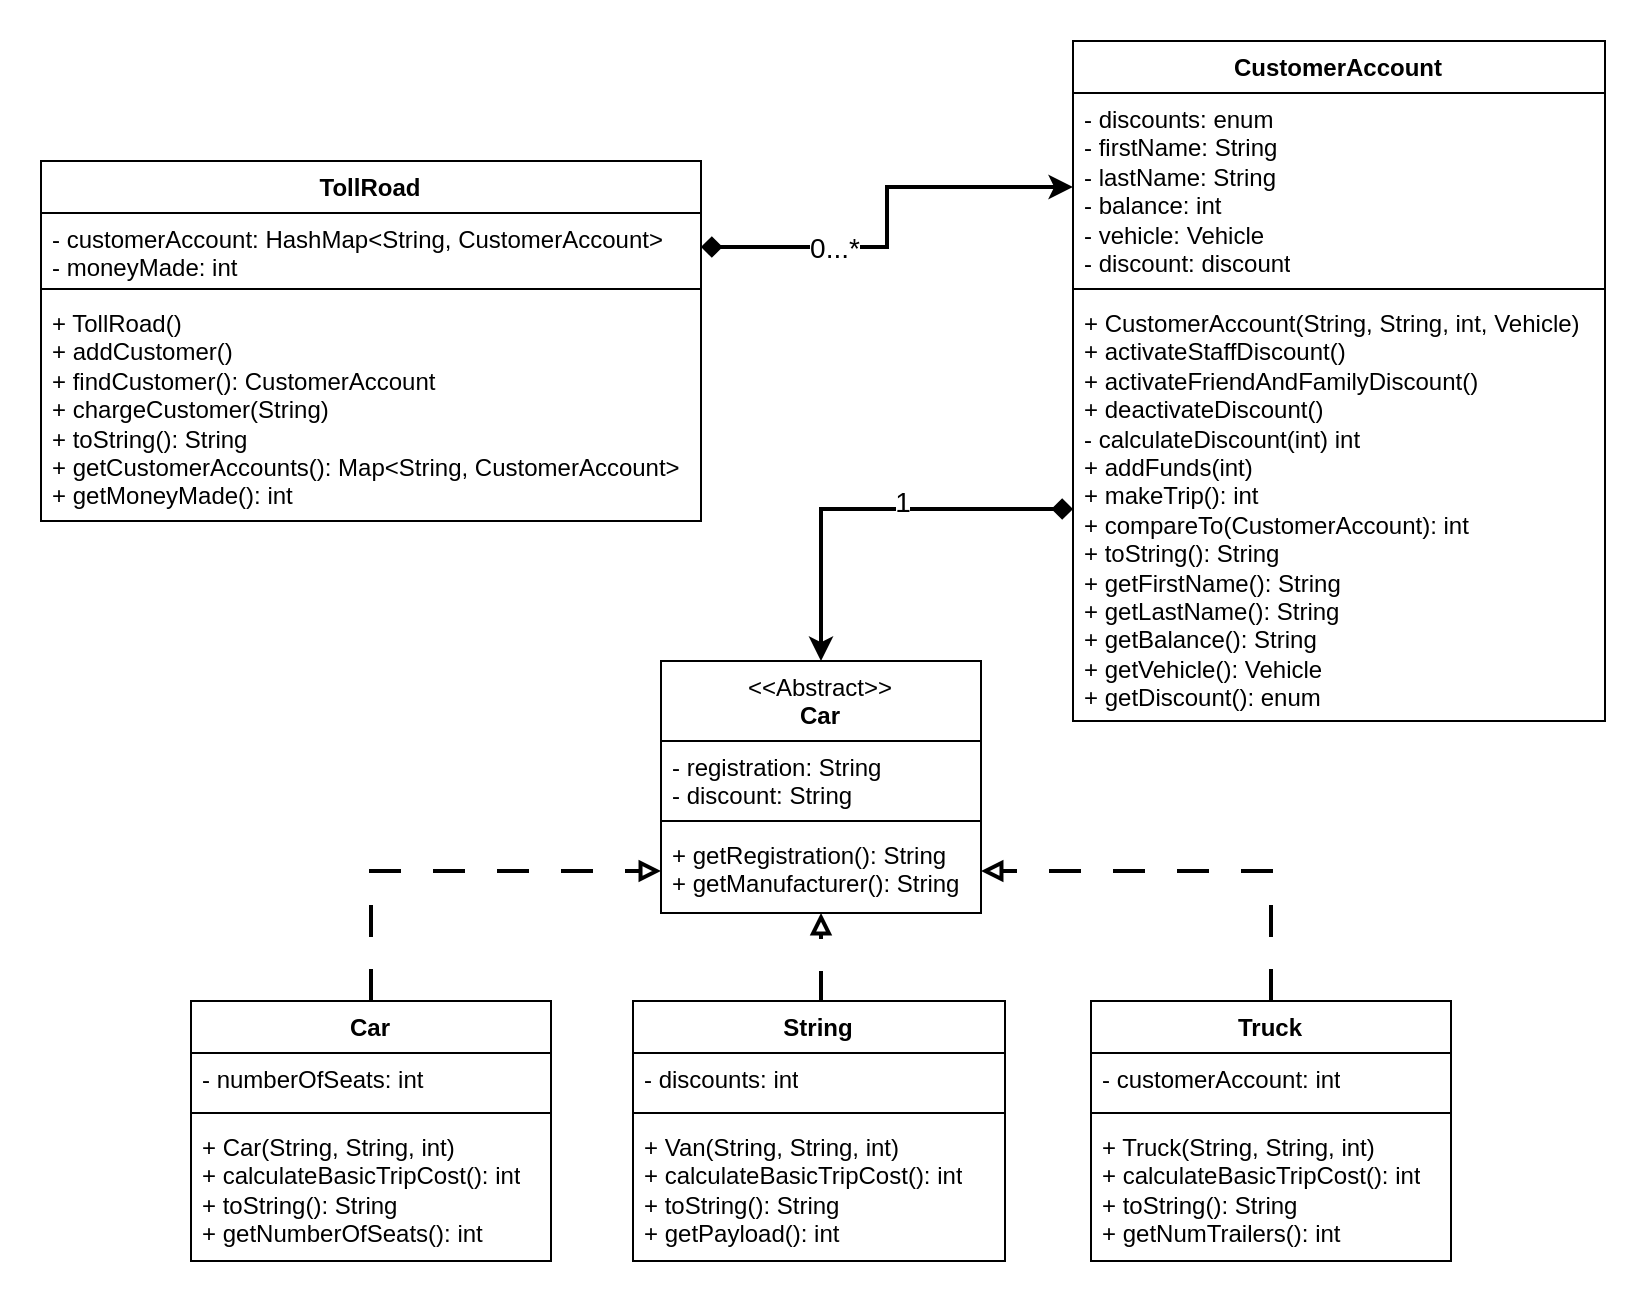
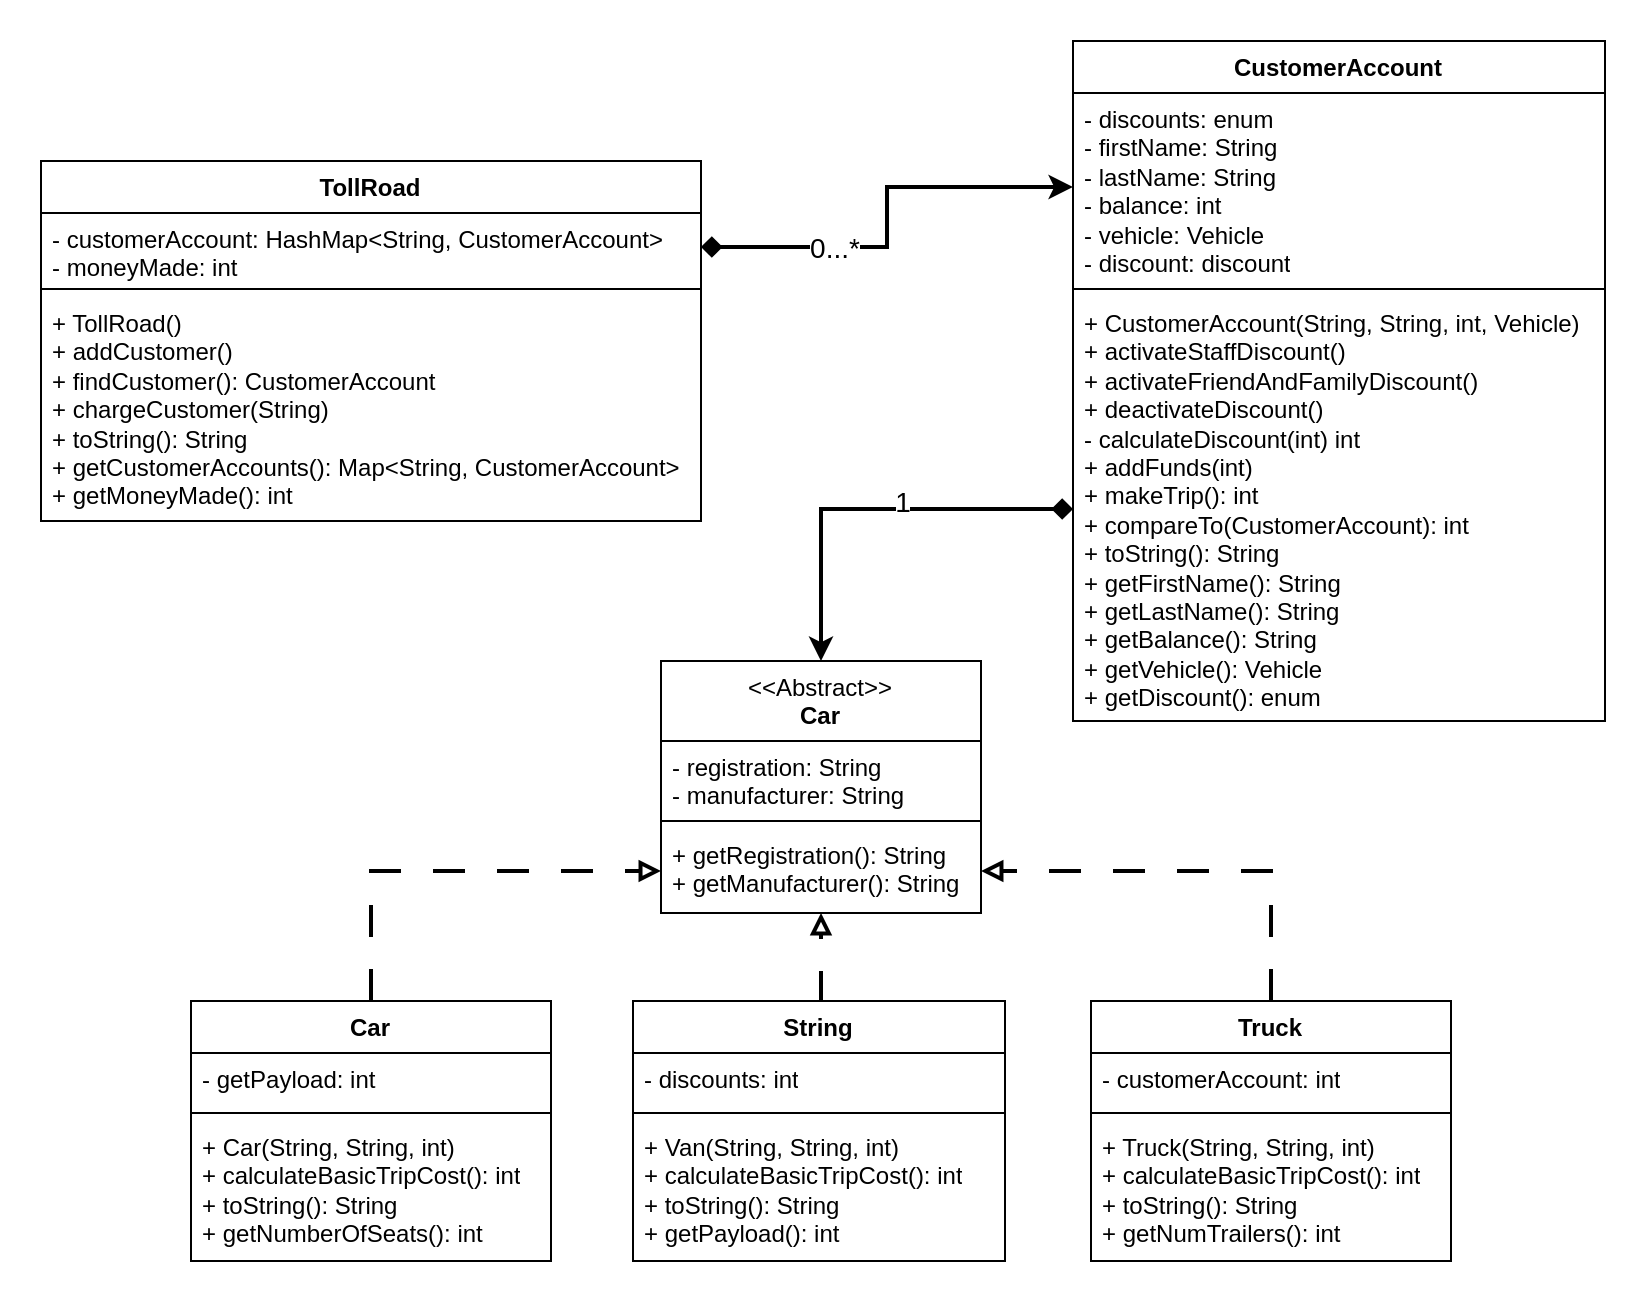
- <mxCell id="3" value="&lt;div&gt;- registration: String&lt;/div&gt;&lt;div&gt;- discount: String&lt;br&gt;&lt;/div&gt;" style="text;strokeColor=none;fillColor=none;align=left;verticalAlign=top;spacingLeft=4;spacingRight=4;overflow=hidden;rotatable=0;points=[[0,0.5],[1,0.5]];portConstraint=eastwest;whiteSpace=wrap;html=1;" vertex="1" parent="2"><mxGeometry y="40" width="160" height="36" as="geometry" /></mxCell>
+ <mxCell id="3" value="&lt;div&gt;- registration: String&lt;/div&gt;&lt;div&gt;- manufacturer: String&lt;br&gt;&lt;/div&gt;" style="text;strokeColor=none;fillColor=none;align=left;verticalAlign=top;spacingLeft=4;spacingRight=4;overflow=hidden;rotatable=0;points=[[0,0.5],[1,0.5]];portConstraint=eastwest;whiteSpace=wrap;html=1;" vertex="1" parent="2"><mxGeometry y="40" width="160" height="36" as="geometry" /></mxCell>
- <mxCell id="13" value="- numberOfSeats: int" style="text;strokeColor=none;fillColor=none;align=left;verticalAlign=top;spacingLeft=4;spacingRight=4;overflow=hidden;rotatable=0;points=[[0,0.5],[1,0.5]];portConstraint=eastwest;whiteSpace=wrap;html=1;" vertex="1" parent="12"><mxGeometry y="26" width="180" height="26" as="geometry" /></mxCell>
+ <mxCell id="13" value="- getPayload: int" style="text;strokeColor=none;fillColor=none;align=left;verticalAlign=top;spacingLeft=4;spacingRight=4;overflow=hidden;rotatable=0;points=[[0,0.5],[1,0.5]];portConstraint=eastwest;whiteSpace=wrap;html=1;" vertex="1" parent="12"><mxGeometry y="26" width="180" height="26" as="geometry" /></mxCell>
